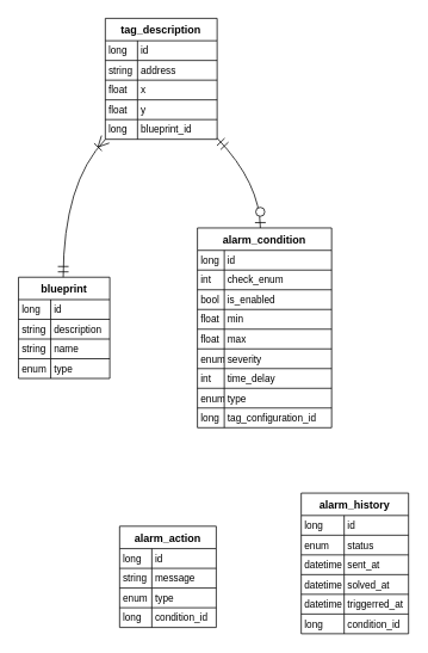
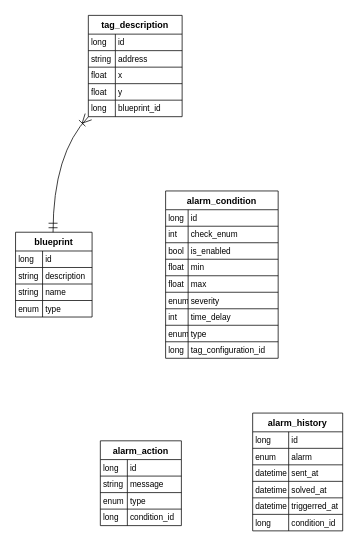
- <mxCell id="92" value="" style="curved=1;startArrow=ERmandOne;startSize=10;;endArrow=ERzeroToOne;endSize=10;;exitX=1.007;exitY=0.997;entryX=0.469;entryY=0;rounded=0;" edge="1" parent="1" source="2" target="31"><mxGeometry relative="1" as="geometry"><Array as="points"><mxPoint x="290" y="204" /></Array></mxGeometry></mxCell>
- <mxCell id="78" value="status" style="shape=partialRectangle;connectable=0;fillColor=none;top=0;left=0;bottom=0;right=0;align=left;spacingLeft=2;overflow=hidden;fontSize=11;" vertex="1" parent="76"><mxGeometry x="48" width="72" height="22" as="geometry"><mxRectangle width="72" height="22" as="alternateBounds" /></mxGeometry></mxCell>
+ <mxCell id="78" value="alarm" style="shape=partialRectangle;connectable=0;fillColor=none;top=0;left=0;bottom=0;right=0;align=left;spacingLeft=2;overflow=hidden;fontSize=11;" vertex="1" parent="76"><mxGeometry x="48" width="72" height="22" as="geometry"><mxRectangle width="72" height="22" as="alternateBounds" /></mxGeometry></mxCell>
